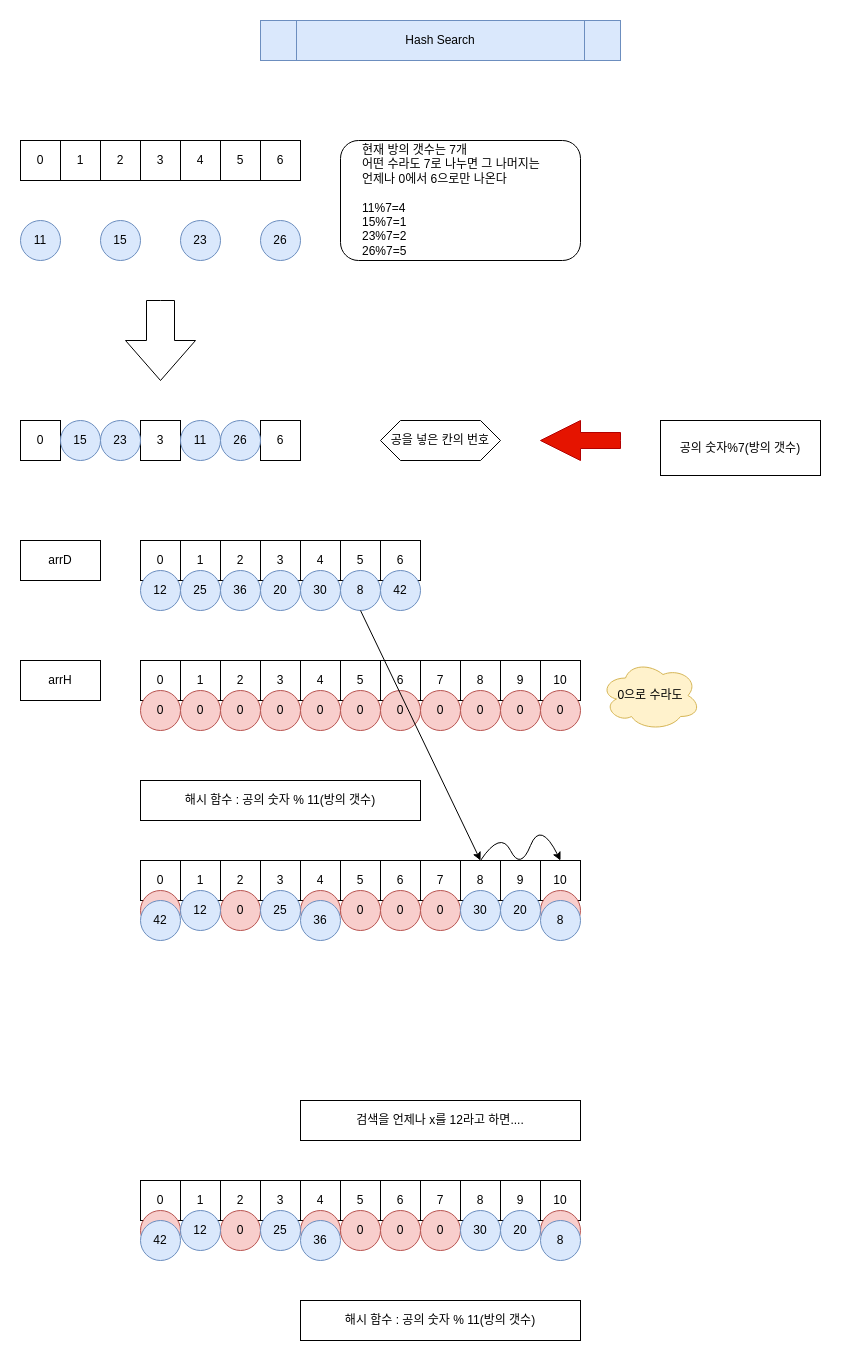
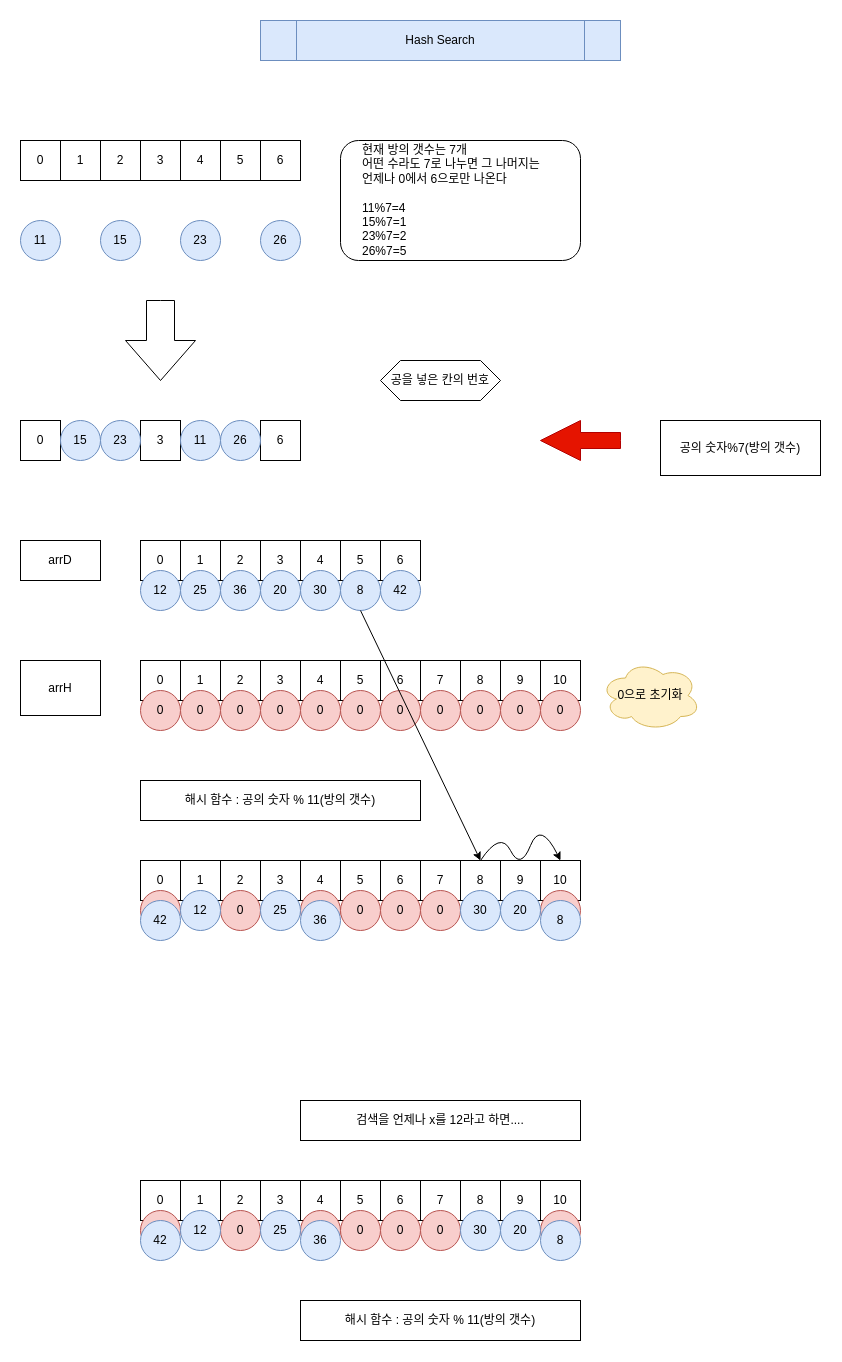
- <mxCell id="22" value="공을 넣은 칸의 번호" style="shape=hexagon;perimeter=hexagonPerimeter2;whiteSpace=wrap;html=1;fixedSize=1;" parent="1" vertex="1"><mxGeometry x="380" y="420" width="120" height="40" as="geometry" /></mxCell>
+ <mxCell id="22" value="공을 넣은 칸의 번호" style="shape=hexagon;perimeter=hexagonPerimeter2;whiteSpace=wrap;html=1;fixedSize=1;" parent="1" vertex="1"><mxGeometry x="380" y="360" width="120" height="40" as="geometry" /></mxCell>
- <mxCell id="41" value="arrH" style="rounded=0;whiteSpace=wrap;html=1;" parent="1" vertex="1"><mxGeometry x="20" y="660" width="80" height="40" as="geometry" /></mxCell>
+ <mxCell id="41" value="arrH" style="rounded=0;whiteSpace=wrap;html=1;" parent="1" vertex="1"><mxGeometry x="20" y="660" width="80" height="55" as="geometry" /></mxCell>
- <mxCell id="64" value="0으로 수라도" style="ellipse;shape=cloud;whiteSpace=wrap;html=1;fillColor=#fff2cc;strokeColor=#d6b656;" parent="1" vertex="1"><mxGeometry x="600" y="660" width="100" height="70" as="geometry" /></mxCell>
+ <mxCell id="64" value="0으로 초기화" style="ellipse;shape=cloud;whiteSpace=wrap;html=1;fillColor=#fff2cc;strokeColor=#d6b656;" parent="1" vertex="1"><mxGeometry x="600" y="660" width="100" height="70" as="geometry" /></mxCell>
